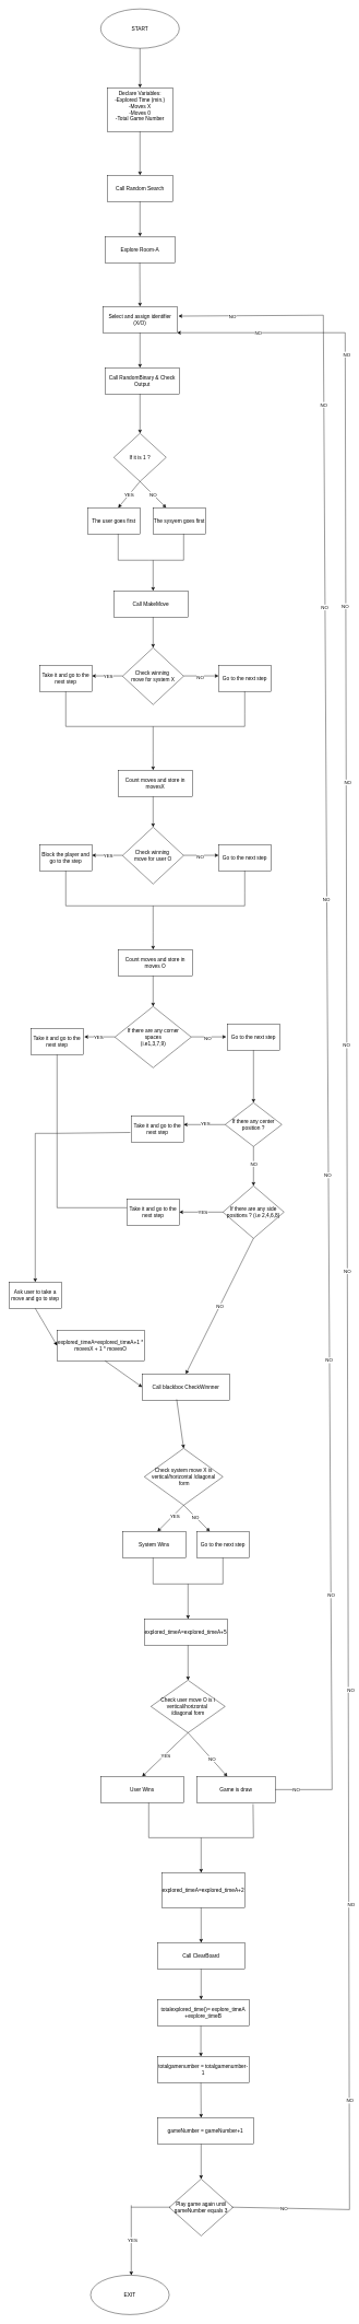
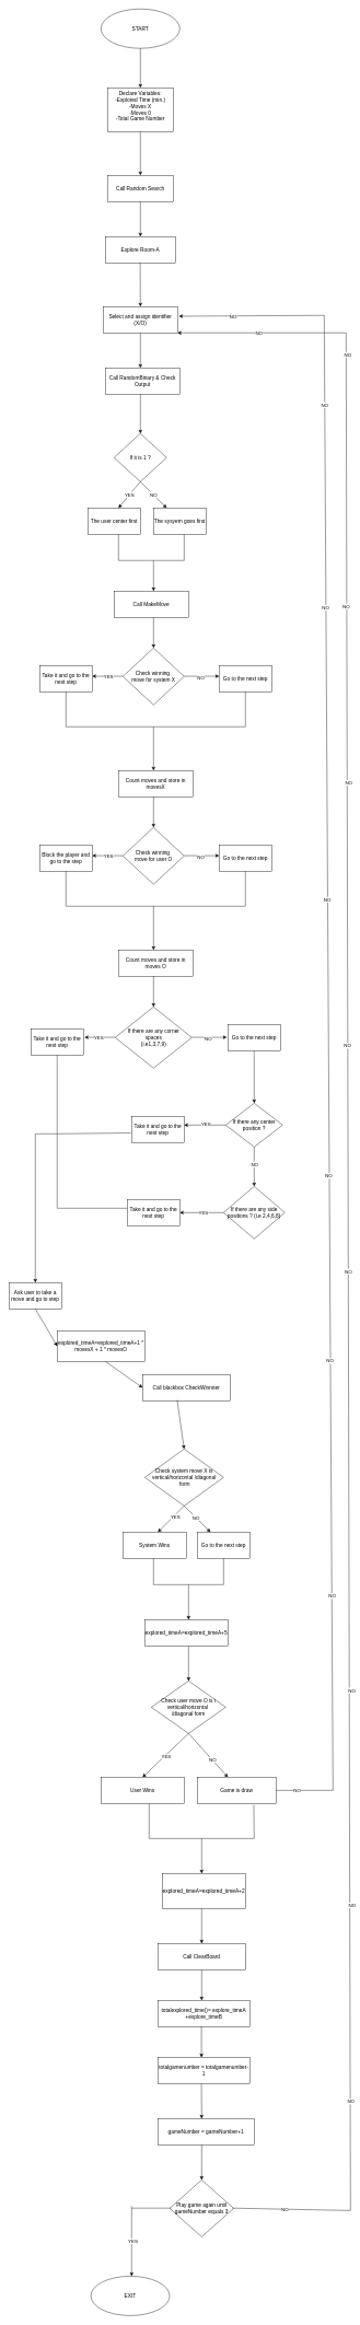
- <mxCell id="17" value="The user goes first" style="rounded=0;whiteSpace=wrap;html=1;" vertex="1" parent="1"><mxGeometry x="200" y="1160" width="120" height="60" as="geometry" /></mxCell>
+ <mxCell id="17" value="The user center first" style="rounded=0;whiteSpace=wrap;html=1;" vertex="1" parent="1"><mxGeometry x="200" y="1160" width="120" height="60" as="geometry" /></mxCell>
- <mxCell id="74" value="NO" style="endArrow=classic;html=1;rounded=0;exitX=0.5;exitY=1;exitDx=0;exitDy=0;entryX=0.5;entryY=0;entryDx=0;entryDy=0;" edge="1" parent="1" source="67" target="80"><mxGeometry width="50" height="50" relative="1" as="geometry"><mxPoint x="570" y="2890" as="sourcePoint" /><mxPoint x="580" y="2910" as="targetPoint" /></mxGeometry></mxCell>
